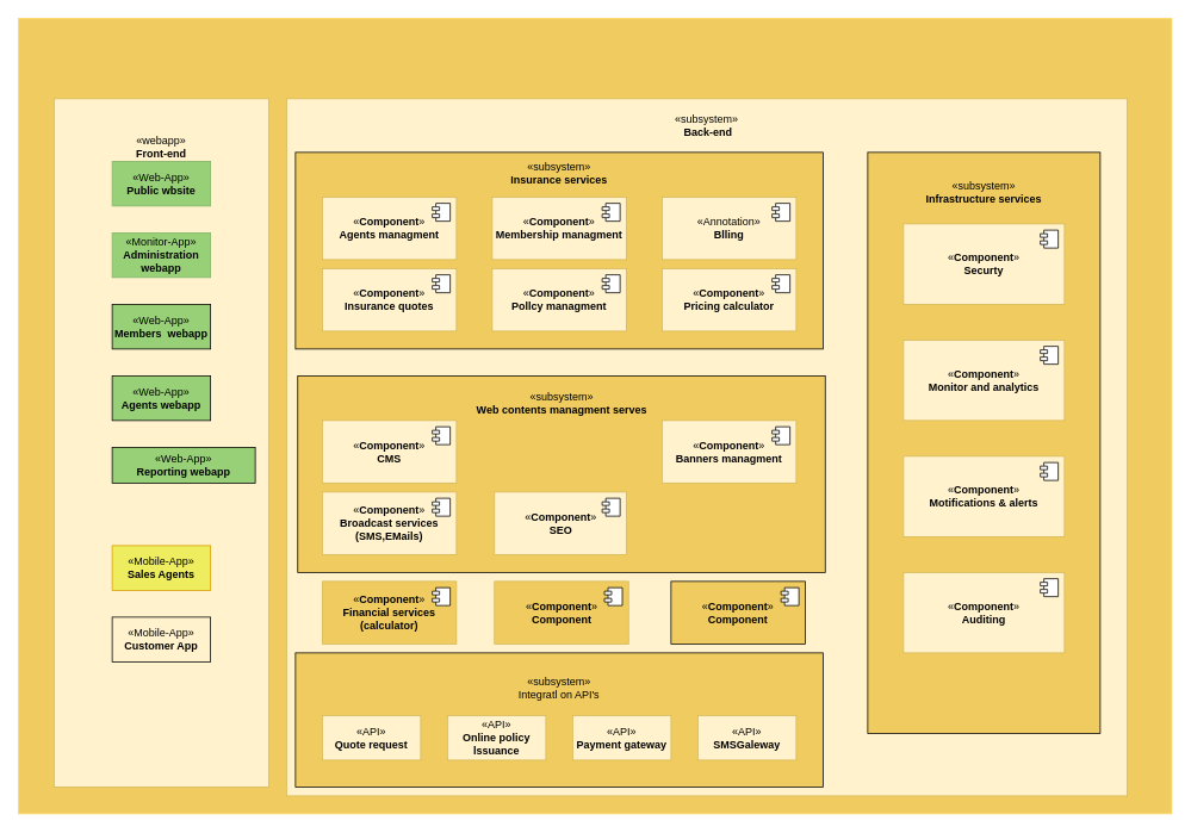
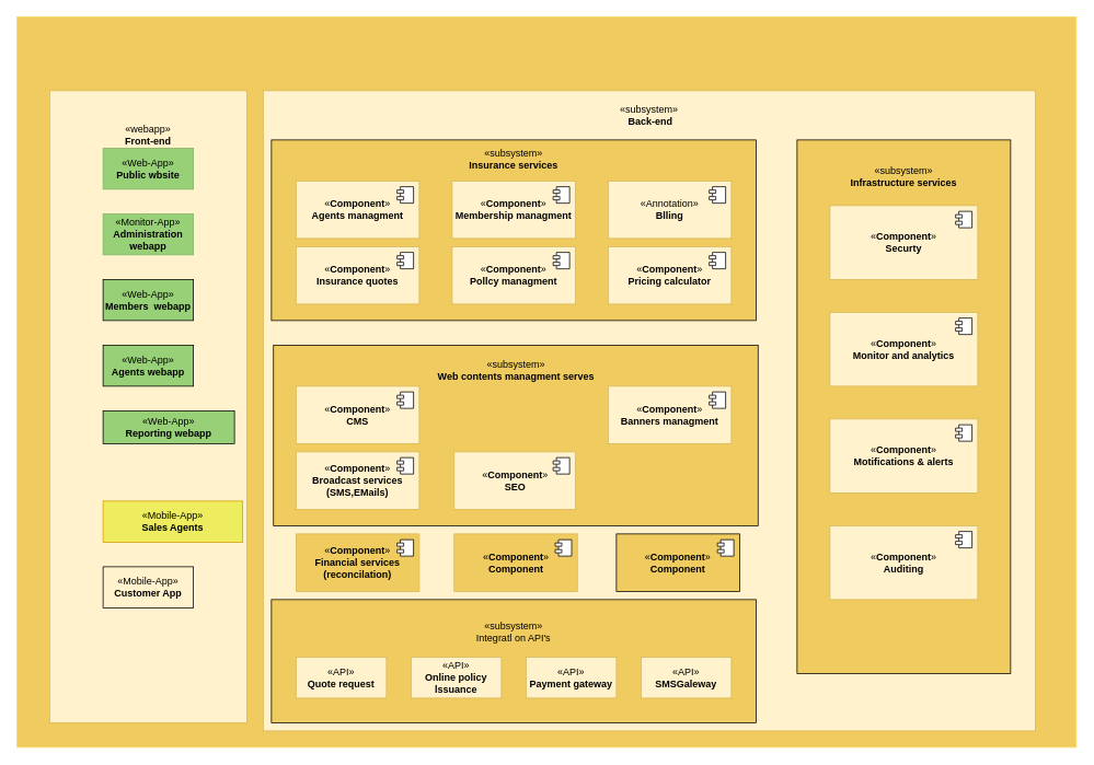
- <mxCell id="10" value="«Mobile-App»&lt;br&gt;&lt;b&gt;Sales Agents&lt;/b&gt;" style="html=1;whiteSpace=wrap;fillColor=#EDED5F;strokeColor=#d79b00;" vertex="1" parent="1"><mxGeometry x="125" y="610" width="110" height="50" as="geometry" /></mxCell>
+ <mxCell id="10" value="«Mobile-App»&lt;br&gt;&lt;b&gt;Sales Agents&lt;/b&gt;" style="html=1;whiteSpace=wrap;fillColor=#EDED5F;strokeColor=#d79b00;" vertex="1" parent="1"><mxGeometry x="125" y="610" width="170" height="50" as="geometry" /></mxCell>
- <mxCell id="40" value="«&lt;b style=&quot;border-color: var(--border-color);&quot;&gt;Component&lt;/b&gt;»&lt;br&gt;&lt;b&gt;Financial services&lt;br&gt;(calculator)&lt;br&gt;&lt;/b&gt;" style="html=1;dropTarget=0;whiteSpace=wrap;fillColor=#F0CC60;strokeColor=#d6b656;" vertex="1" parent="1"><mxGeometry x="360" width="150" height="70" as="geometry" y="650" /></mxCell>
+ <mxCell id="40" value="«&lt;b style=&quot;border-color: var(--border-color);&quot;&gt;Component&lt;/b&gt;»&lt;br&gt;&lt;b&gt;Financial services&lt;br&gt;(reconcilation)&lt;br&gt;&lt;/b&gt;" style="html=1;dropTarget=0;whiteSpace=wrap;fillColor=#F0CC60;strokeColor=#d6b656;" vertex="1" parent="1"><mxGeometry x="360" width="150" height="70" as="geometry" y="650" /></mxCell>
